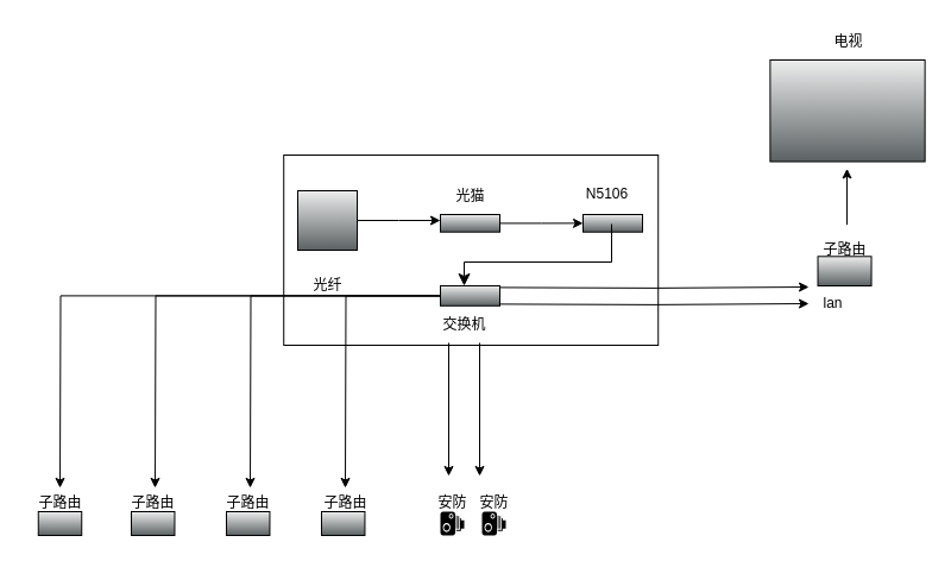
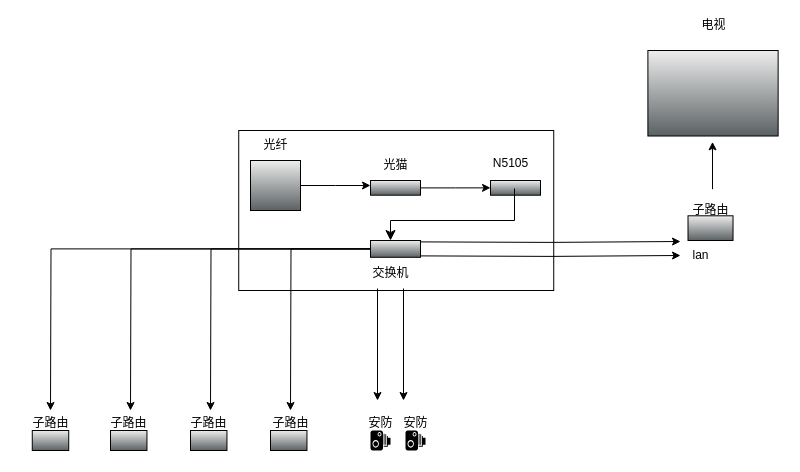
- <mxCell id="20" value="电视" style="text;html=1;align=center;verticalAlign=middle;resizable=0;points=[];autosize=1;strokeColor=none;fillColor=none;" parent="1" vertex="1"><mxGeometry x="687.51" y="20" width="50" height="30" as="geometry" /></mxCell>
+ <mxCell id="20" value="电视" style="text;html=1;align=center;verticalAlign=middle;resizable=0;points=[];autosize=1;strokeColor=none;fillColor=none;" parent="1" vertex="1"><mxGeometry x="687.51" y="10" width="50" height="30" as="geometry" /></mxCell>
- <mxCell id="11" value="N5106" style="text;html=1;align=center;verticalAlign=middle;resizable=0;points=[];autosize=1;strokeColor=none;fillColor=none;" parent="1" vertex="1"><mxGeometry x="480" y="148" width="60" height="30" as="geometry" /></mxCell>
+ <mxCell id="11" value="N5105" style="text;html=1;align=center;verticalAlign=middle;resizable=0;points=[];autosize=1;strokeColor=none;fillColor=none;" parent="1" vertex="1"><mxGeometry x="480" y="148" width="60" height="30" as="geometry" /></mxCell>
- <mxCell id="7" value="光纤" style="text;html=1;align=center;verticalAlign=middle;resizable=0;points=[];autosize=1;strokeColor=none;fillColor=none;" parent="1" vertex="1"><mxGeometry x="250" y="225" width="50" height="30" as="geometry" /></mxCell>
+ <mxCell id="7" value="光纤" style="text;html=1;align=center;verticalAlign=middle;resizable=0;points=[];autosize=1;strokeColor=none;fillColor=none;" parent="1" vertex="1"><mxGeometry x="250" y="130" width="50" height="30" as="geometry" /></mxCell>
